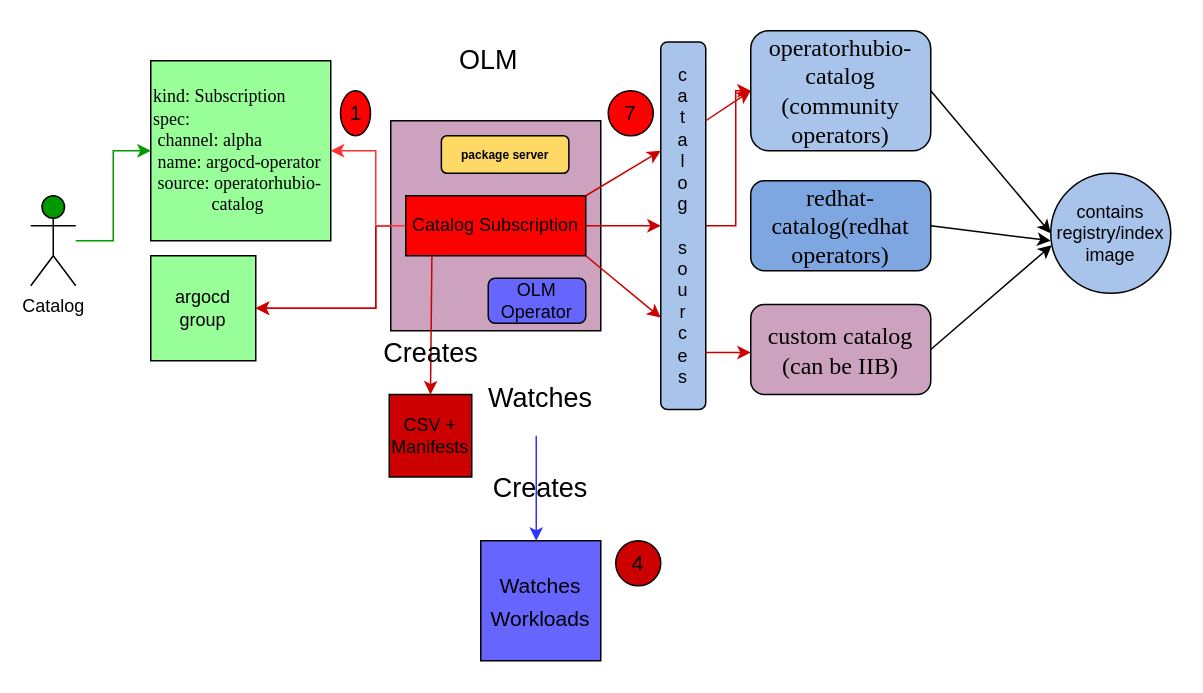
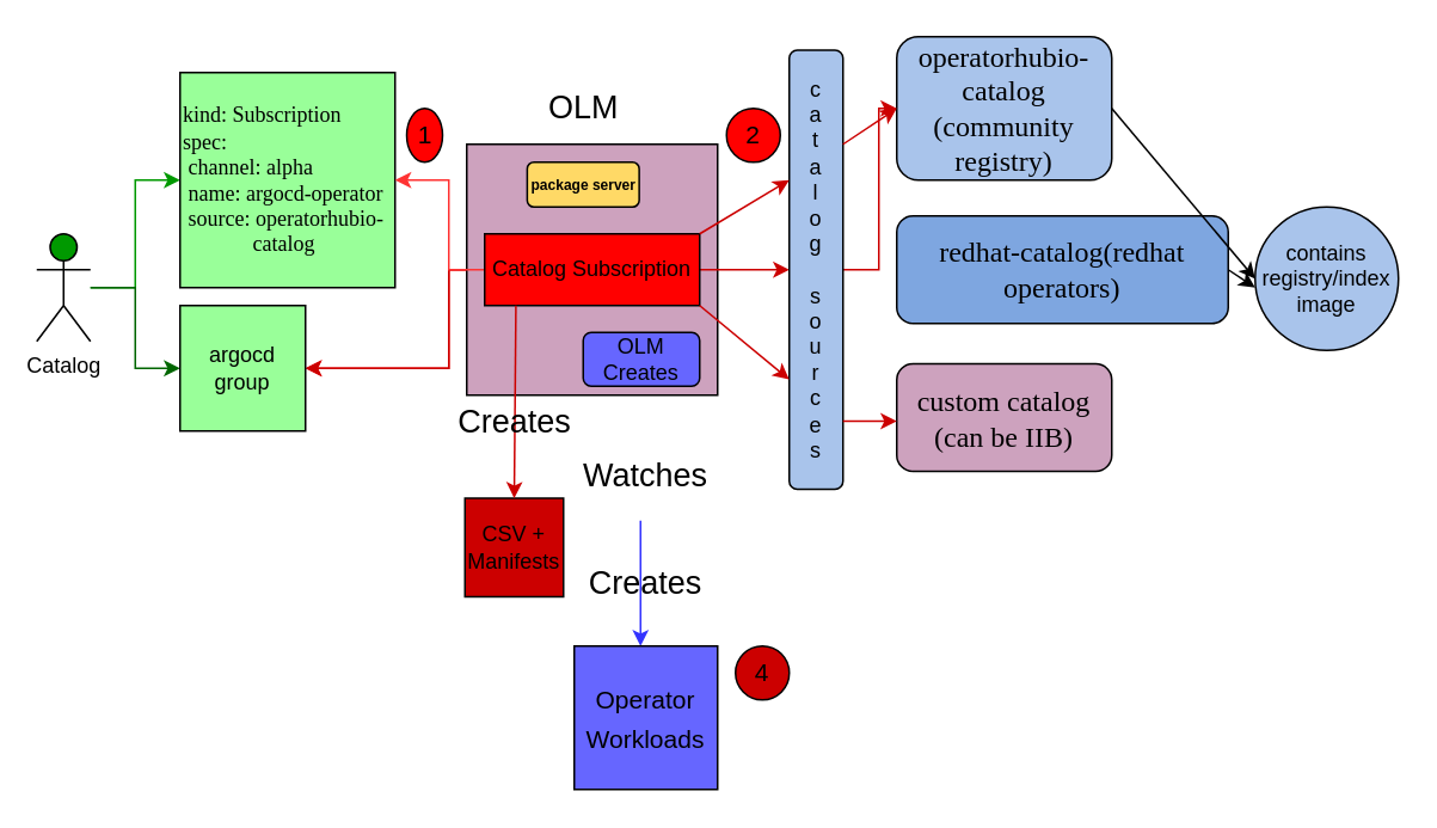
- <mxCell id="23" value="&lt;font style=&quot;font-size: 18px&quot;&gt;OLM&lt;/font&gt;" style="text;html=1;align=center;verticalAlign=middle;resizable=0;points=[];autosize=1;strokeColor=none;fillColor=none;fontSize=12;" vertex="1" parent="1"><mxGeometry x="300" y="30" width="50" height="20" as="geometry" /></mxCell>
+ <mxCell id="23" value="&lt;font style=&quot;font-size: 18px&quot;&gt;OLM&lt;/font&gt;" style="text;html=1;align=center;verticalAlign=middle;resizable=0;points=[];autosize=1;strokeColor=none;fillColor=none;fontSize=12;" vertex="1" parent="1"><mxGeometry x="300" y="50" width="50" height="20" as="geometry" /></mxCell>
- <mxCell id="2" value="&lt;span style=&quot;font-family: &amp;#34;times&amp;#34; ; font-size: medium&quot;&gt;operatorhubio-catalog &lt;br&gt;(community operators)&lt;/span&gt;" style="rounded=1;whiteSpace=wrap;html=1;fillColor=#A9C4EB;" vertex="1" parent="1"><mxGeometry x="500" y="20" width="120" height="80" as="geometry" /></mxCell>
+ <mxCell id="2" value="&lt;span style=&quot;font-family: &amp;#34;times&amp;#34; ; font-size: medium&quot;&gt;operatorhubio-catalog &lt;br&gt;(community registry)&lt;/span&gt;" style="rounded=1;whiteSpace=wrap;html=1;fillColor=#A9C4EB;" vertex="1" parent="1"><mxGeometry x="500" y="20" width="120" height="80" as="geometry" /></mxCell>
- <mxCell id="37" value="7" style="ellipse;whiteSpace=wrap;html=1;aspect=fixed;fontSize=14;fillColor=#FF0000;" vertex="1" parent="1"><mxGeometry x="405" y="60" width="30" height="30" as="geometry" /></mxCell>
+ <mxCell id="37" value="2" style="ellipse;whiteSpace=wrap;html=1;aspect=fixed;fontSize=14;fillColor=#FF0000;" vertex="1" parent="1"><mxGeometry x="405" y="60" width="30" height="30" as="geometry" /></mxCell>
- <mxCell id="21" value="&lt;b&gt;package server&lt;/b&gt;" style="rounded=1;whiteSpace=wrap;html=1;fontSize=8;fillColor=#FFD966;" vertex="1" parent="1"><mxGeometry x="293.75" y="90" width="85" height="25" as="geometry" /></mxCell>
+ <mxCell id="21" value="&lt;b&gt;package server&lt;/b&gt;" style="rounded=1;whiteSpace=wrap;html=1;fontSize=8;fillColor=#FFD966;" vertex="1" parent="1"><mxGeometry x="293.75" y="90" width="62.5" height="25" as="geometry" /></mxCell>
- <mxCell id="3" value="&lt;span style=&quot;font-family: &amp;#34;times&amp;#34; ; font-size: medium&quot;&gt;redhat-catalog(redhat operators)&lt;/span&gt;" style="rounded=1;whiteSpace=wrap;html=1;fillColor=#7EA6E0;" vertex="1" parent="1"><mxGeometry x="500" y="120" width="120" height="60" as="geometry" /></mxCell>
+ <mxCell id="3" value="&lt;span style=&quot;font-family: &amp;#34;times&amp;#34; ; font-size: medium&quot;&gt;redhat-catalog(redhat operators)&lt;/span&gt;" style="rounded=1;whiteSpace=wrap;html=1;fillColor=#7EA6E0;" vertex="1" parent="1"><mxGeometry x="500" y="120" width="185" height="60" as="geometry" /></mxCell>
+ <mxCell id="10" value="" style="edgeStyle=orthogonalEdgeStyle;rounded=0;orthogonalLoop=1;jettySize=auto;html=1;fontSize=12;strokeColor=#006600;" edge="1" parent="1" source="11" target="22"><mxGeometry relative="1" as="geometry" /></mxCell>
- <mxCell id="8" value="" style="endArrow=classic;html=1;rounded=0;exitX=1;exitY=0.5;exitDx=0;exitDy=0;entryX=0.008;entryY=0.6;entryDx=0;entryDy=0;entryPerimeter=0;" edge="1" parent="1" source="4" target="5"><mxGeometry width="50" height="50" relative="1" as="geometry"><mxPoint x="630" y="170" as="sourcePoint" /><mxPoint x="700" y="160" as="targetPoint" /><Array as="points" /></mxGeometry></mxCell>
- <mxCell id="17" value="OLM Operator" style="rounded=1;whiteSpace=wrap;html=1;fontSize=12;fillColor=#6666FF;" vertex="1" parent="1"><mxGeometry x="325" y="185" width="65" height="30" as="geometry" /></mxCell>
+ <mxCell id="17" value="OLM Creates" style="rounded=1;whiteSpace=wrap;html=1;fontSize=12;fillColor=#6666FF;" vertex="1" parent="1"><mxGeometry x="325" y="185" width="65" height="30" as="geometry" /></mxCell>
- <mxCell id="13" value="CSV + Manifests" style="whiteSpace=wrap;html=1;aspect=fixed;fontSize=12;fillColor=#CC0000;" vertex="1" parent="1"><mxGeometry x="259" y="262.5" width="55" height="55" as="geometry" /></mxCell>
+ <mxCell id="13" value="CSV + Manifests" style="whiteSpace=wrap;html=1;aspect=fixed;fontSize=12;fillColor=#CC0000;" vertex="1" parent="1"><mxGeometry x="259" y="277.5" width="55" height="55" as="geometry" /></mxCell>
- <mxCell id="29" value="&lt;font style=&quot;font-size: 14px&quot;&gt;Watches&lt;/font&gt;&lt;br&gt;&lt;font style=&quot;font-size: 14px&quot;&gt;Workloads&lt;/font&gt;" style="whiteSpace=wrap;html=1;aspect=fixed;fontSize=18;fillColor=#6666FF;" vertex="1" parent="1"><mxGeometry x="320" y="360" width="80" height="80" as="geometry" /></mxCell>
+ <mxCell id="29" value="&lt;font style=&quot;font-size: 14px&quot;&gt;Operator&lt;/font&gt;&lt;br&gt;&lt;font style=&quot;font-size: 14px&quot;&gt;Workloads&lt;/font&gt;" style="whiteSpace=wrap;html=1;aspect=fixed;fontSize=18;fillColor=#6666FF;" vertex="1" parent="1"><mxGeometry x="320" y="360" width="80" height="80" as="geometry" /></mxCell>
